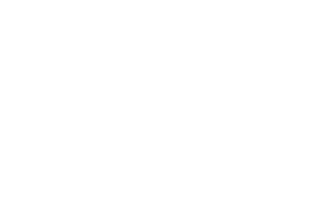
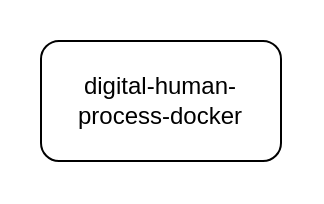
+ <mxCell id="2" value="&lt;span style=&quot;font-size: 12px;&quot;&gt;digital-human-process-docker&lt;/span&gt;" style="rounded=1;whiteSpace=wrap;html=1;" vertex="1" parent="1"><mxGeometry x="20" y="20" width="120" height="60" as="geometry" /></mxCell>
